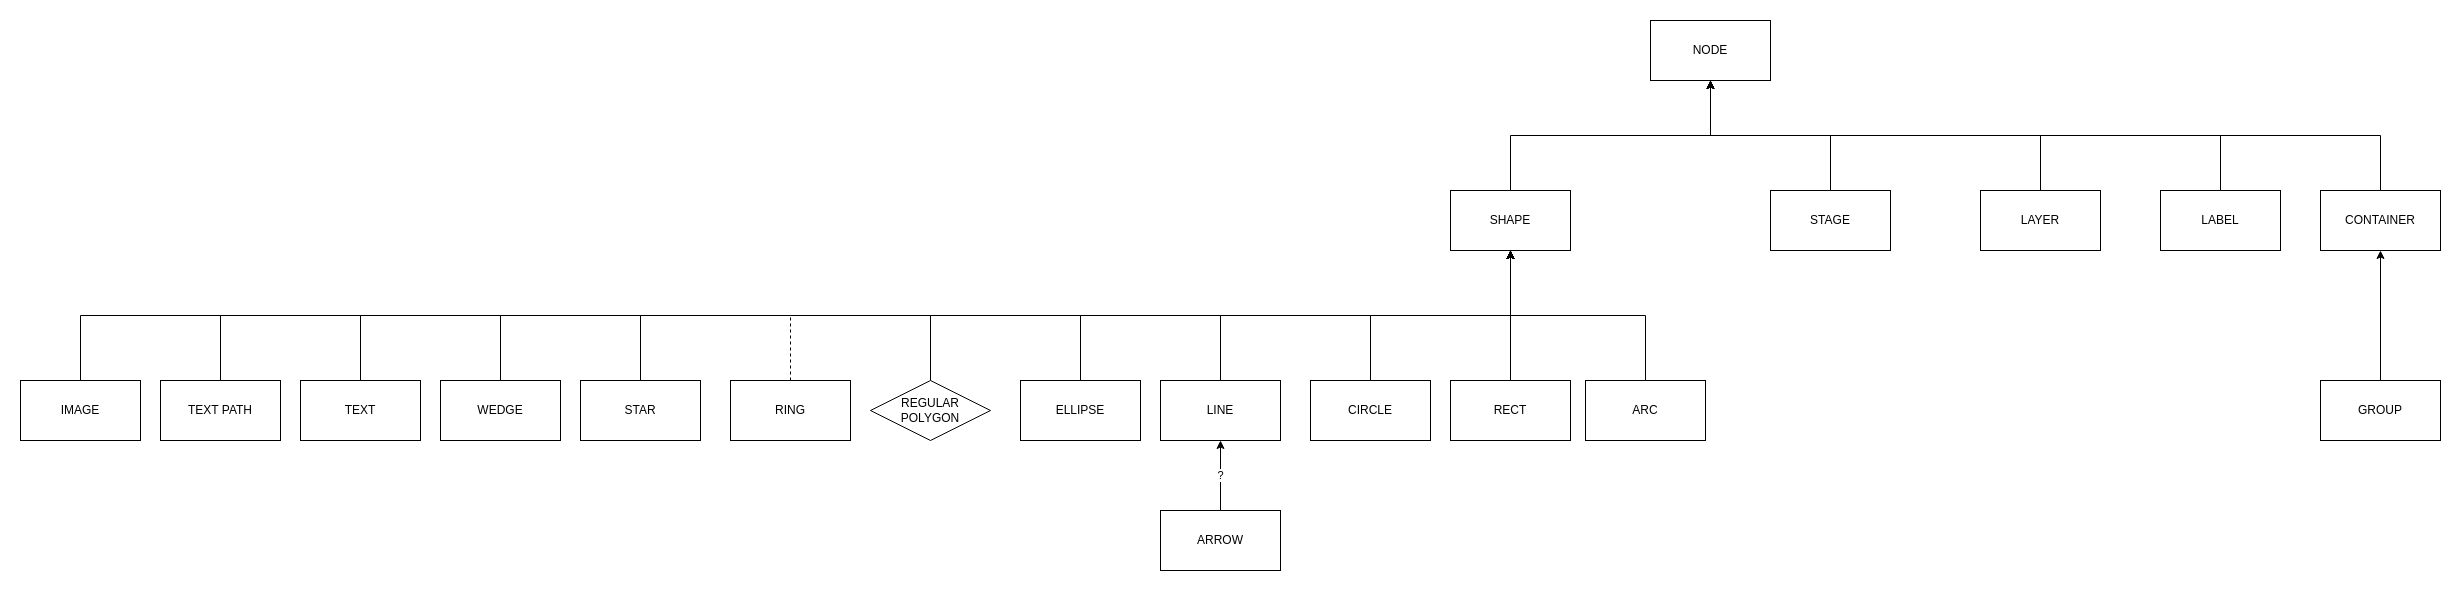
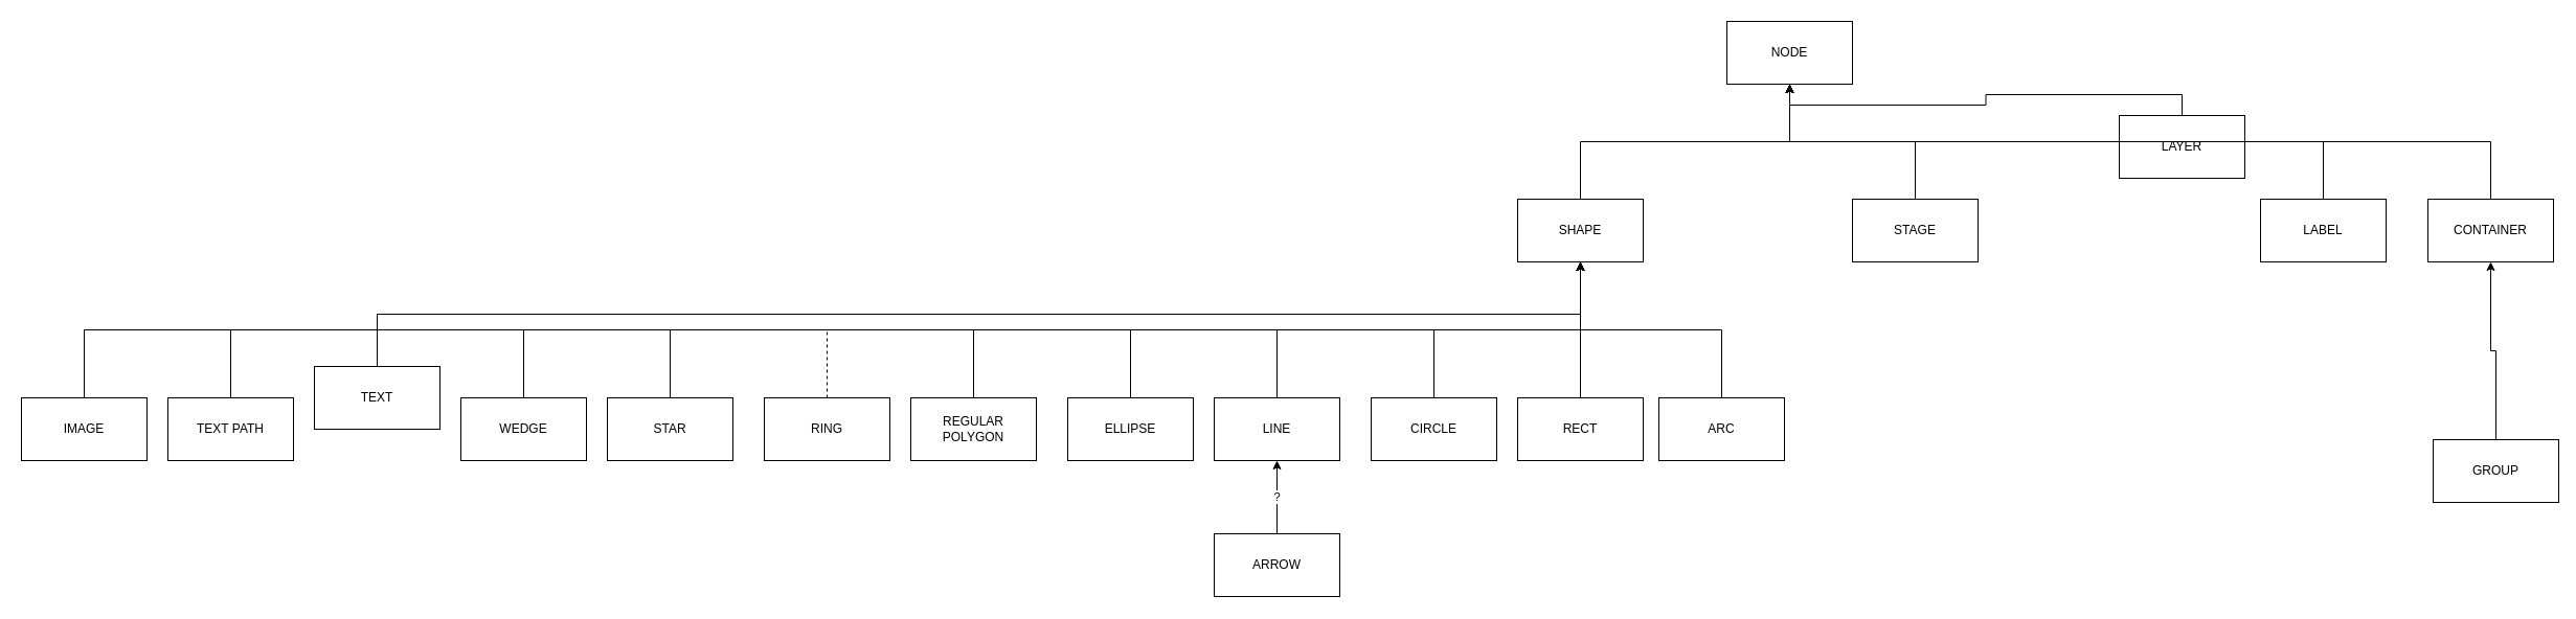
- <mxCell id="14" value="LAYER" style="rounded=0;whiteSpace=wrap;html=1;" vertex="1" parent="1"><mxGeometry x="1980" y="190" width="120" height="60" as="geometry" /></mxCell>
+ <mxCell id="14" value="LAYER" style="rounded=0;whiteSpace=wrap;html=1;" vertex="1" parent="1"><mxGeometry x="2025" y="110" width="120" height="60" as="geometry" /></mxCell>
- <mxCell id="30" value="TEXT" style="rounded=0;whiteSpace=wrap;html=1;" vertex="1" parent="1"><mxGeometry x="300" y="380" width="120" height="60" as="geometry" /></mxCell>
+ <mxCell id="30" value="TEXT" style="rounded=0;whiteSpace=wrap;html=1;" vertex="1" parent="1"><mxGeometry x="300" y="350" width="120" height="60" as="geometry" /></mxCell>
- <mxCell id="22" value="REGULAR POLYGON" style="rhombus;whiteSpace=wrap;html=1;" vertex="1" parent="1"><mxGeometry x="870" y="380" width="120" height="60" as="geometry" /></mxCell>
+ <mxCell id="22" value="REGULAR POLYGON" style="rounded=0;whiteSpace=wrap;html=1;" vertex="1" parent="1"><mxGeometry x="870" y="380" width="120" height="60" as="geometry" /></mxCell>
- <mxCell id="38" value="GROUP" style="rounded=0;whiteSpace=wrap;html=1;" vertex="1" parent="1"><mxGeometry x="2320" y="380" width="120" height="60" as="geometry" /></mxCell>
+ <mxCell id="38" value="GROUP" style="rounded=0;whiteSpace=wrap;html=1;" vertex="1" parent="1"><mxGeometry x="2325" y="420" width="120" height="60" as="geometry" /></mxCell>
